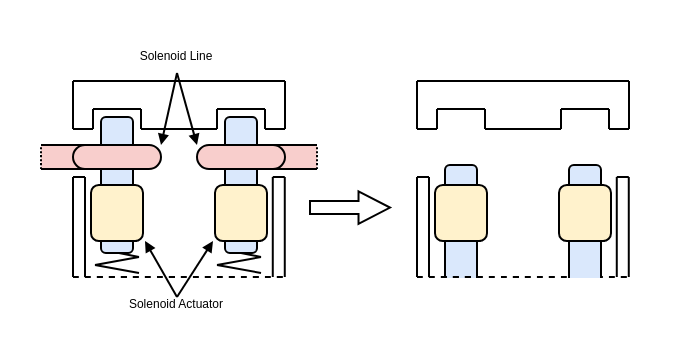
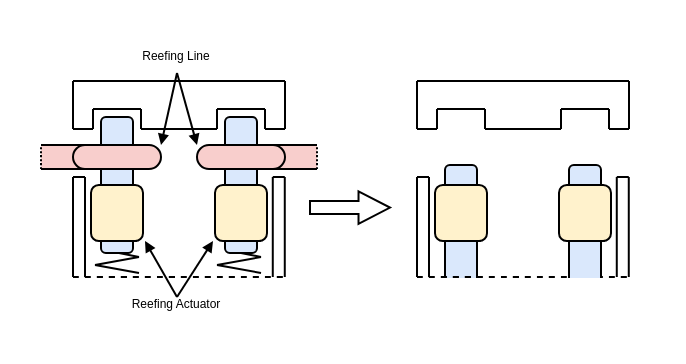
- <mxCell id="10" value="Solenoid Line" style="text;html=1;strokeColor=none;fillColor=none;align=center;verticalAlign=middle;whiteSpace=wrap;rounded=0;fontSize=6;" parent="1" vertex="1"><mxGeometry x="36" y="20" width="104" height="16" as="geometry" /></mxCell>
+ <mxCell id="10" value="Reefing Line" style="text;html=1;strokeColor=none;fillColor=none;align=center;verticalAlign=middle;whiteSpace=wrap;rounded=0;fontSize=6;" parent="1" vertex="1"><mxGeometry x="36" y="20" width="104" height="16" as="geometry" /></mxCell>
- <mxCell id="46" value="Solenoid Actuator" style="text;html=1;strokeColor=none;fillColor=none;align=center;verticalAlign=middle;whiteSpace=wrap;rounded=0;fontSize=6;allowArrows=0;connectable=0;" parent="1" vertex="1"><mxGeometry x="54" y="144" width="68" height="16" as="geometry" /></mxCell>
+ <mxCell id="46" value="Reefing Actuator" style="text;html=1;strokeColor=none;fillColor=none;align=center;verticalAlign=middle;whiteSpace=wrap;rounded=0;fontSize=6;allowArrows=0;connectable=0;" parent="1" vertex="1"><mxGeometry x="54" y="144" width="68" height="16" as="geometry" /></mxCell>
